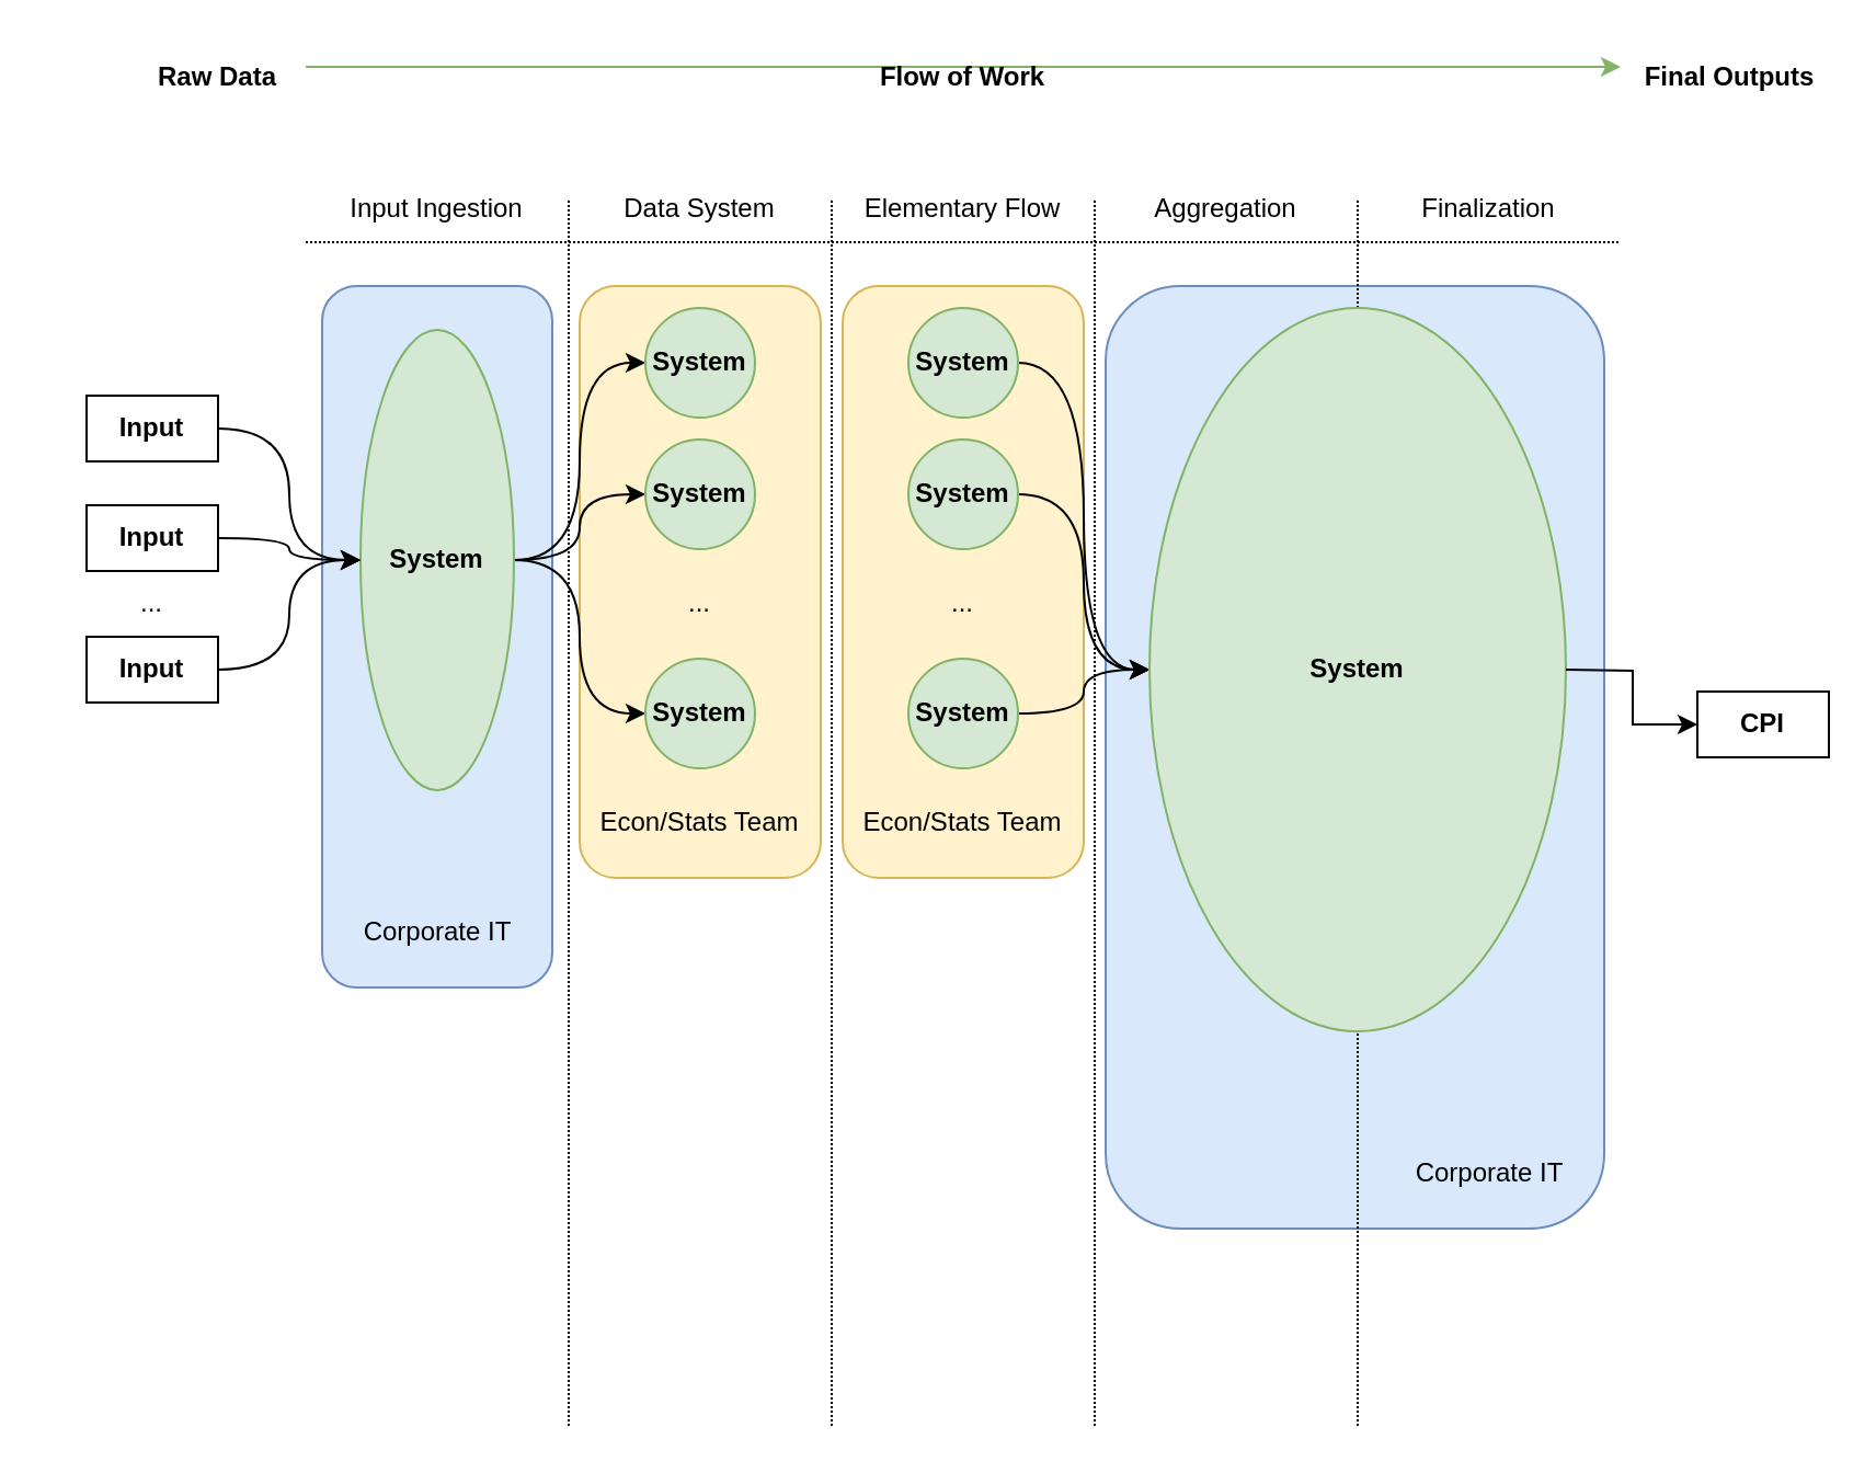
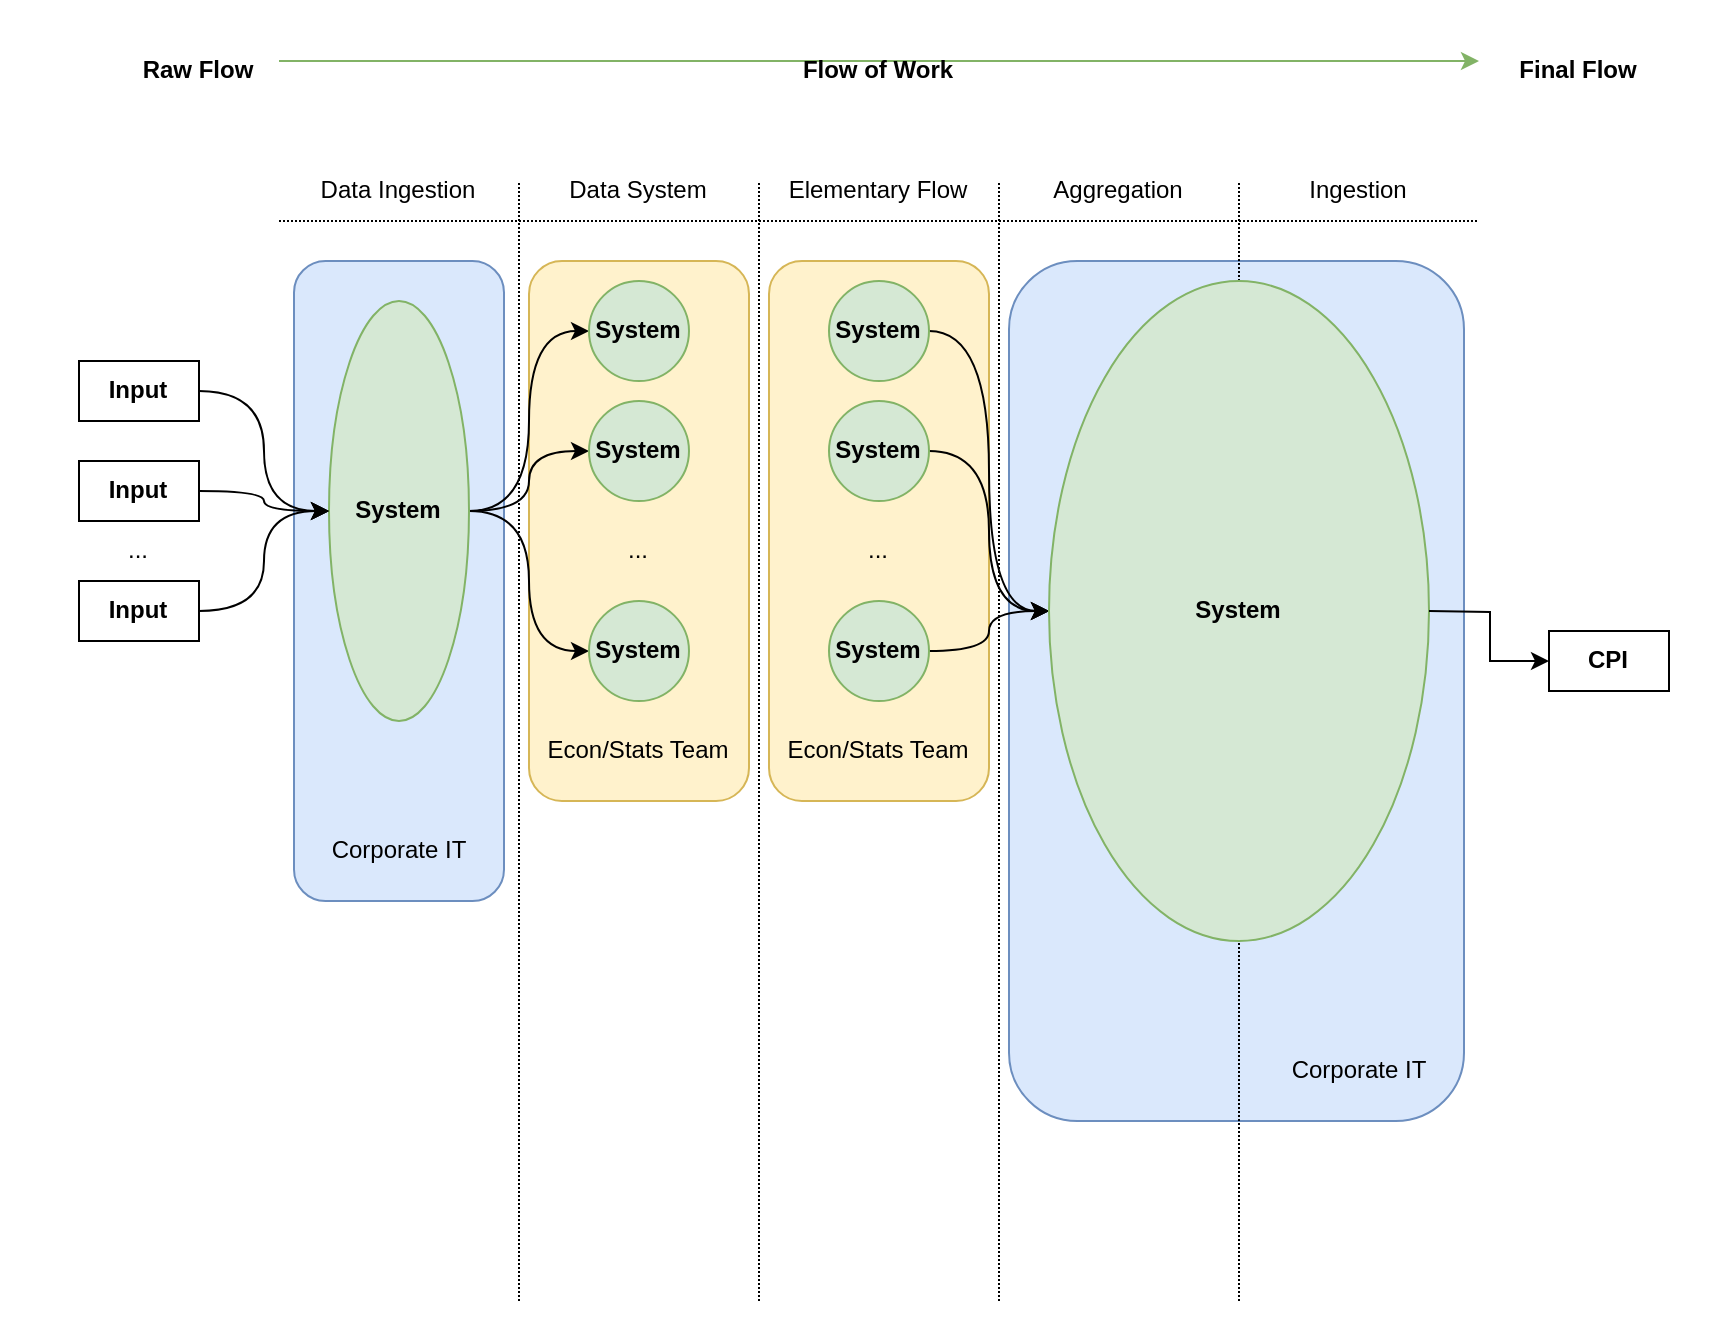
- <mxCell id="10" value="&lt;b&gt;Raw Data&lt;/b&gt;" style="text;html=1;align=center;verticalAlign=middle;whiteSpace=wrap;rounded=0;" parent="1" vertex="1"><mxGeometry x="69" y="20" width="60" height="30" as="geometry" /></mxCell>
+ <mxCell id="10" value="&lt;b&gt;Raw Flow&lt;/b&gt;" style="text;html=1;align=center;verticalAlign=middle;whiteSpace=wrap;rounded=0;" parent="1" vertex="1"><mxGeometry x="69" y="20" width="60" height="30" as="geometry" /></mxCell>
- <mxCell id="11" value="&lt;b&gt;Final Outputs&lt;/b&gt;" style="text;html=1;align=center;verticalAlign=middle;whiteSpace=wrap;rounded=0;" parent="1" vertex="1"><mxGeometry x="749" y="20" width="80" height="30" as="geometry" /></mxCell>
+ <mxCell id="11" value="&lt;b&gt;Final Flow&lt;/b&gt;" style="text;html=1;align=center;verticalAlign=middle;whiteSpace=wrap;rounded=0;" parent="1" vertex="1"><mxGeometry x="749" y="20" width="80" height="30" as="geometry" /></mxCell>
- <mxCell id="12" value="Input Ingestion" style="text;html=1;align=center;verticalAlign=middle;whiteSpace=wrap;rounded=0;" parent="1" vertex="1"><mxGeometry x="139" y="80" width="120" height="30" as="geometry" /></mxCell>
+ <mxCell id="12" value="Data Ingestion" style="text;html=1;align=center;verticalAlign=middle;whiteSpace=wrap;rounded=0;" parent="1" vertex="1"><mxGeometry x="139" y="80" width="120" height="30" as="geometry" /></mxCell>
- <mxCell id="17" value="Finalization" style="text;html=1;align=center;verticalAlign=middle;whiteSpace=wrap;rounded=0;" parent="1" vertex="1"><mxGeometry x="619" y="80" width="120" height="30" as="geometry" /></mxCell>
+ <mxCell id="17" value="Ingestion" style="text;html=1;align=center;verticalAlign=middle;whiteSpace=wrap;rounded=0;" parent="1" vertex="1"><mxGeometry x="619" y="80" width="120" height="30" as="geometry" /></mxCell>
